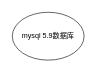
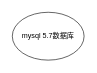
- <mxCell id="2" value="mysql 5.9数据库" style="ellipse;whiteSpace=wrap;html=1;" vertex="1" parent="1"><mxGeometry x="20" y="20" width="120" height="80" as="geometry" /></mxCell>
+ <mxCell id="2" value="mysql 5.7数据库" style="ellipse;whiteSpace=wrap;html=1;" vertex="1" parent="1"><mxGeometry x="20" y="20" width="120" height="80" as="geometry" /></mxCell>
